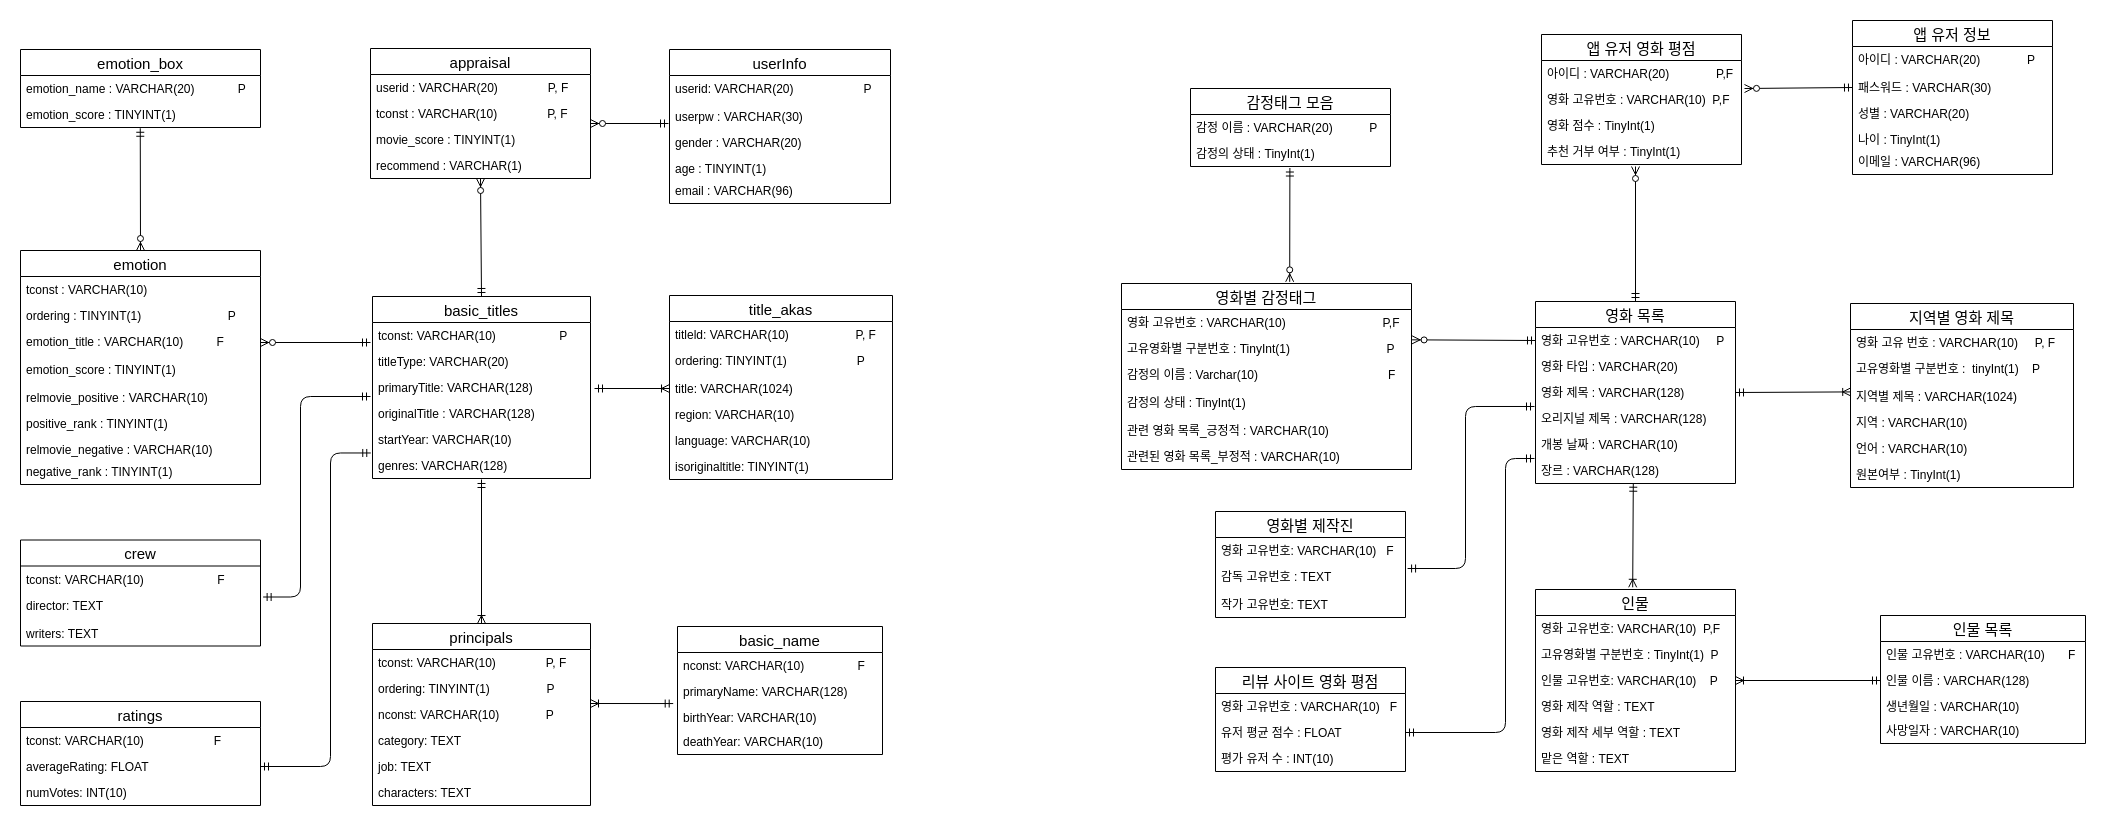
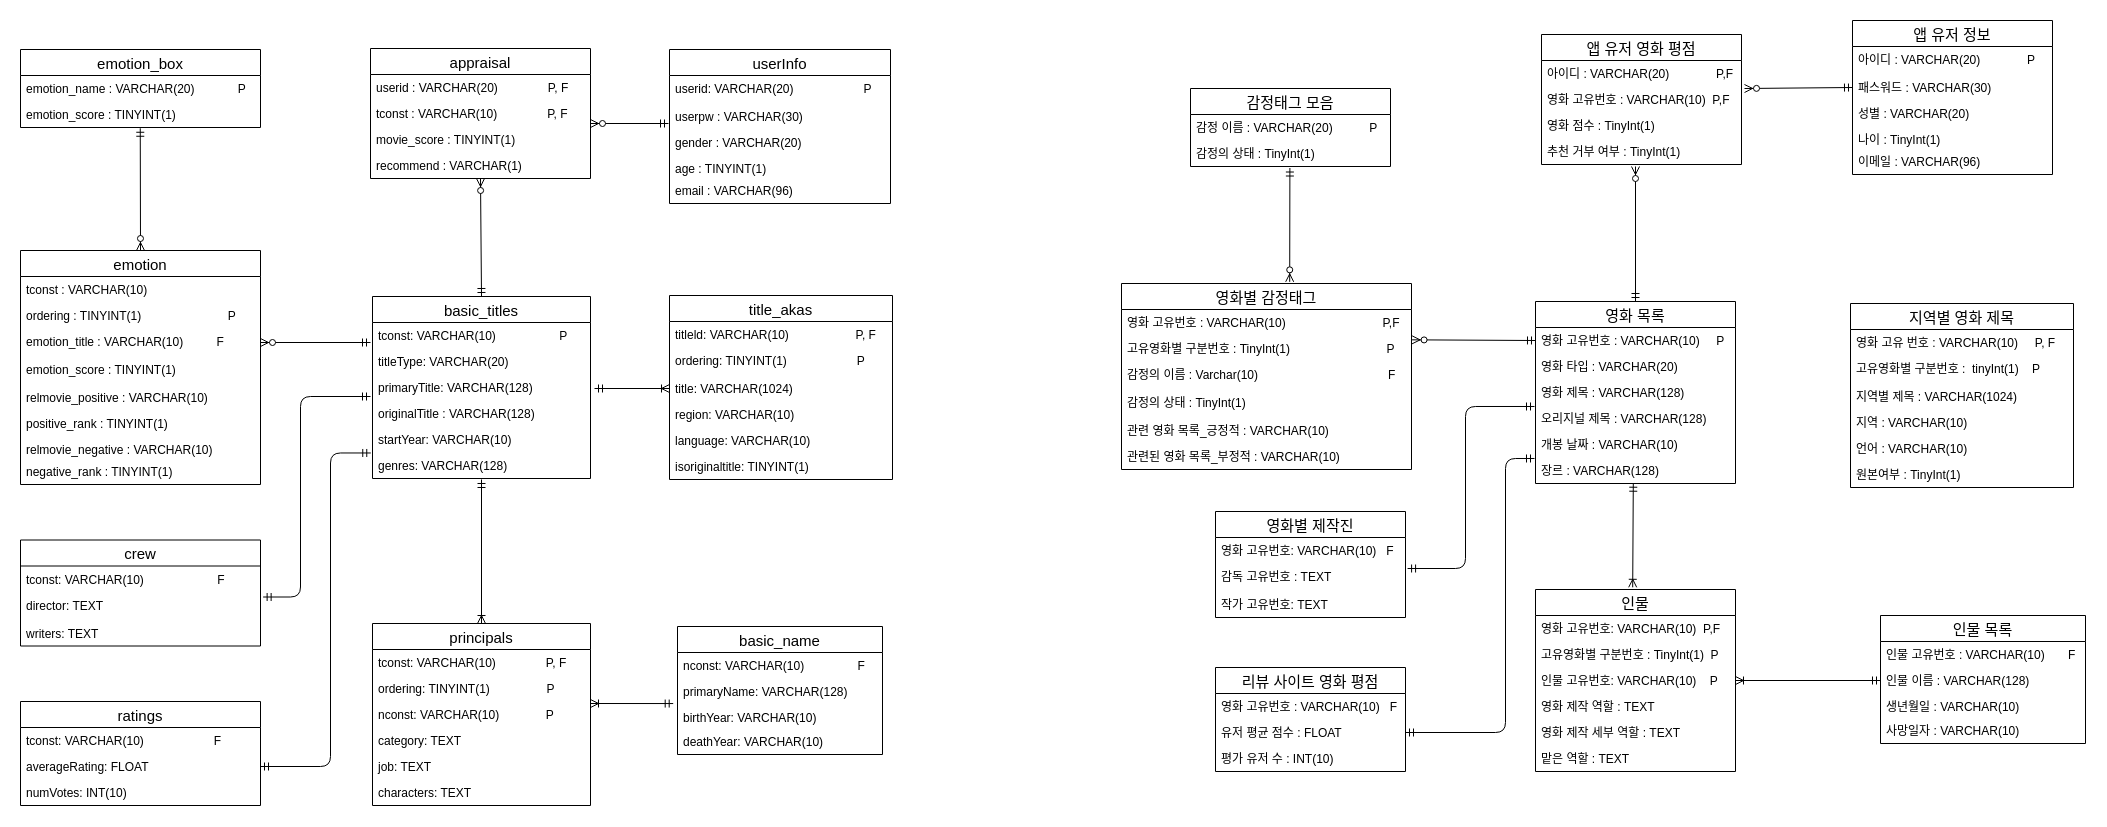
- <mxCell id="89" value="" style="fontSize=12;html=1;endArrow=ERoneToMany;startArrow=ERmandOne;exitX=1;exitY=0.5;exitDx=0;exitDy=0;entryX=0.001;entryY=0.324;entryDx=0;entryDy=0;entryPerimeter=0;" parent="1" source="56" target="72" edge="1"><mxGeometry width="100" height="100" relative="1" as="geometry"><mxPoint x="1745" y="381" as="sourcePoint" /><mxPoint x="1846" y="392" as="targetPoint" /></mxGeometry></mxCell>
